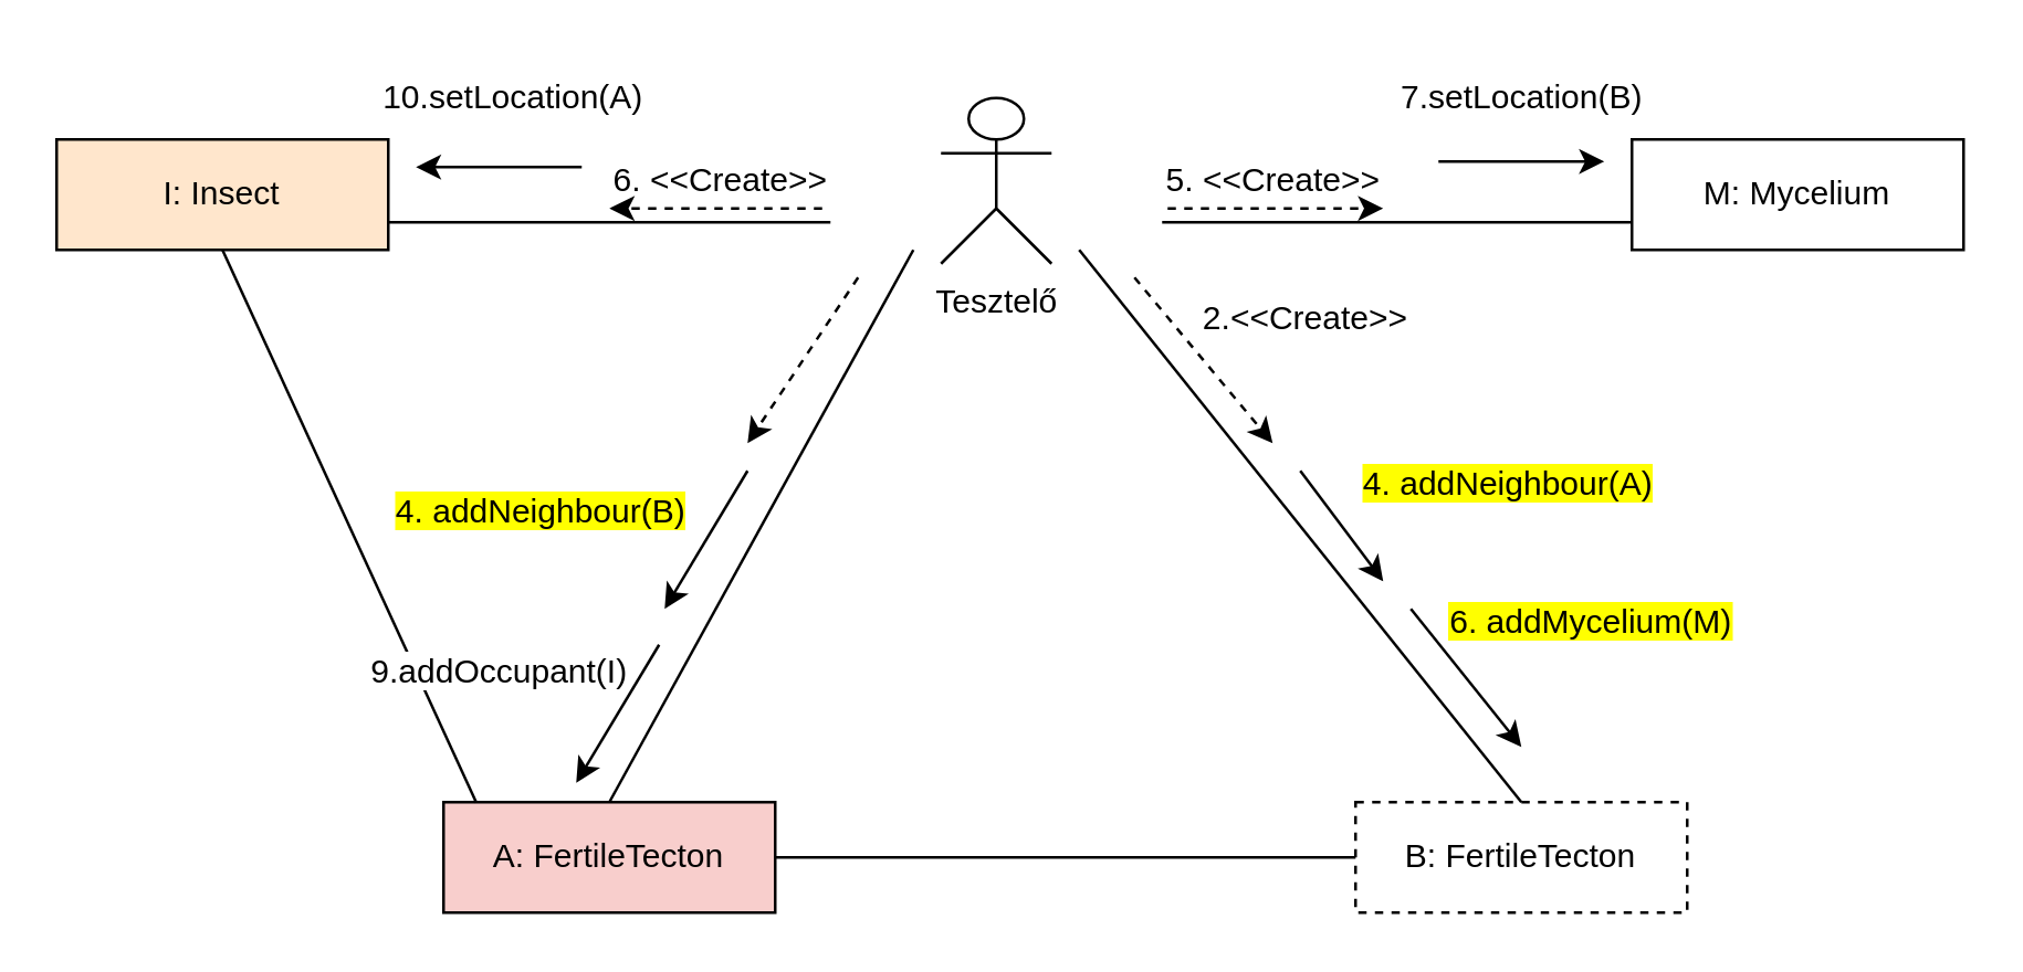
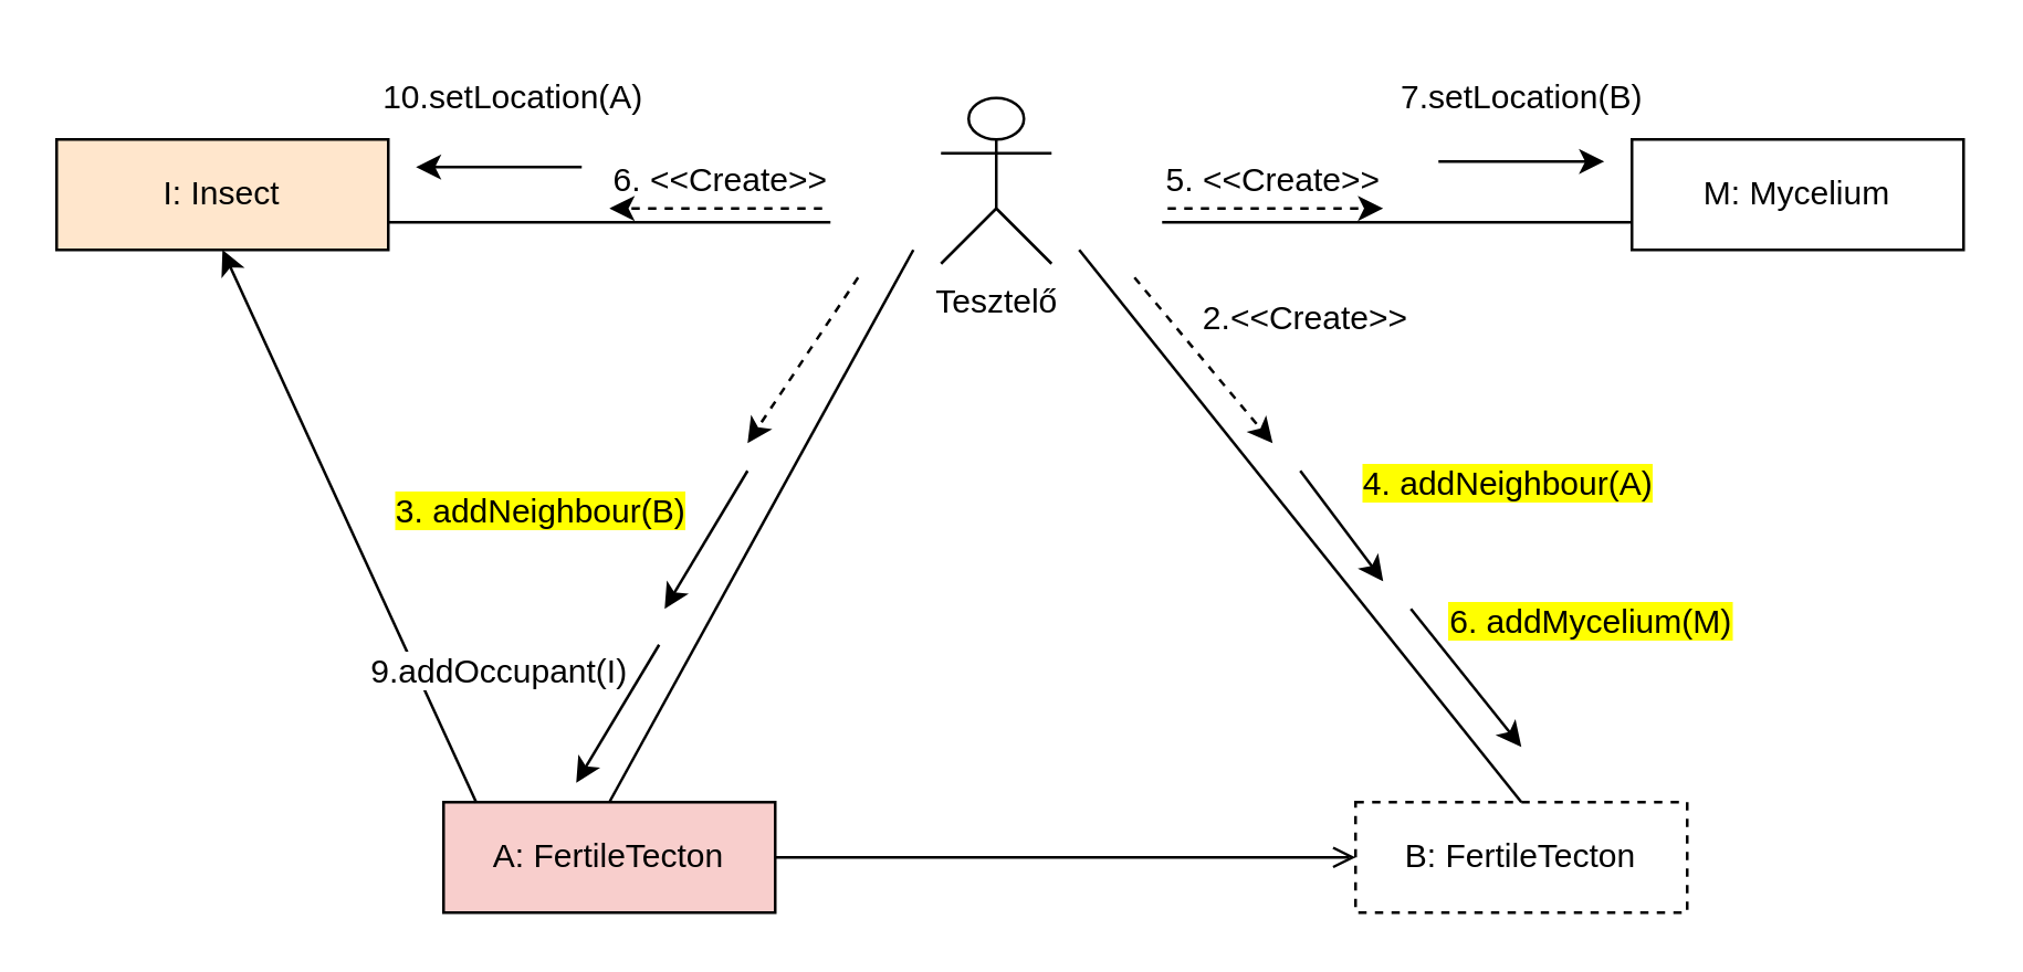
- <mxCell id="24" value="" style="endArrow=none;html=1;rounded=0;entryX=0.5;entryY=1;entryDx=0;entryDy=0;exitX=0.099;exitY=0.006;exitDx=0;exitDy=0;exitPerimeter=0;" parent="1" source="2" target="20" edge="1"><mxGeometry width="50" height="50" relative="1" as="geometry"><mxPoint x="20" y="140" as="sourcePoint" /><mxPoint x="70" y="90" as="targetPoint" /></mxGeometry></mxCell>
+ <mxCell id="24" value="" style="endArrow=classic;html=1;rounded=0;entryX=0.5;entryY=1;entryDx=0;entryDy=0;exitX=0.099;exitY=0.006;exitDx=0;exitDy=0;exitPerimeter=0;" parent="1" source="2" target="20" edge="1"><mxGeometry width="50" height="50" relative="1" as="geometry"><mxPoint x="20" y="140" as="sourcePoint" /><mxPoint x="70" y="90" as="targetPoint" /></mxGeometry></mxCell>
- <mxCell id="11" value="&lt;span style=&quot;background-color: light-dark(rgb(255, 255, 0), rgb(31, 31, 0));&quot;&gt;4. addNeighbour(B)&lt;/span&gt;" style="text;html=1;align=center;verticalAlign=middle;resizable=0;points=[];autosize=1;strokeColor=none;fillColor=none;" parent="1" vertex="1"><mxGeometry x="130" y="170" width="130" height="30" as="geometry" /></mxCell>
+ <mxCell id="11" value="&lt;span style=&quot;background-color: light-dark(rgb(255, 255, 0), rgb(31, 31, 0));&quot;&gt;3. addNeighbour(B)&lt;/span&gt;" style="text;html=1;align=center;verticalAlign=middle;resizable=0;points=[];autosize=1;strokeColor=none;fillColor=none;" parent="1" vertex="1"><mxGeometry x="130" y="170" width="130" height="30" as="geometry" /></mxCell>
- <mxCell id="10" value="" style="endArrow=none;html=1;rounded=0;exitX=1;exitY=0.5;exitDx=0;exitDy=0;entryX=0;entryY=0.5;entryDx=0;entryDy=0;" parent="1" source="2" target="3" edge="1"><mxGeometry width="50" height="50" relative="1" as="geometry"><mxPoint x="340" y="240" as="sourcePoint" /><mxPoint x="390" y="190" as="targetPoint" /></mxGeometry></mxCell>
+ <mxCell id="10" value="" style="endArrow=open;html=1;rounded=0;exitX=1;exitY=0.5;exitDx=0;exitDy=0;entryX=0;entryY=0.5;entryDx=0;entryDy=0;" parent="1" source="2" target="3" edge="1"><mxGeometry width="50" height="50" relative="1" as="geometry"><mxPoint x="340" y="240" as="sourcePoint" /><mxPoint x="390" y="190" as="targetPoint" /></mxGeometry></mxCell>
